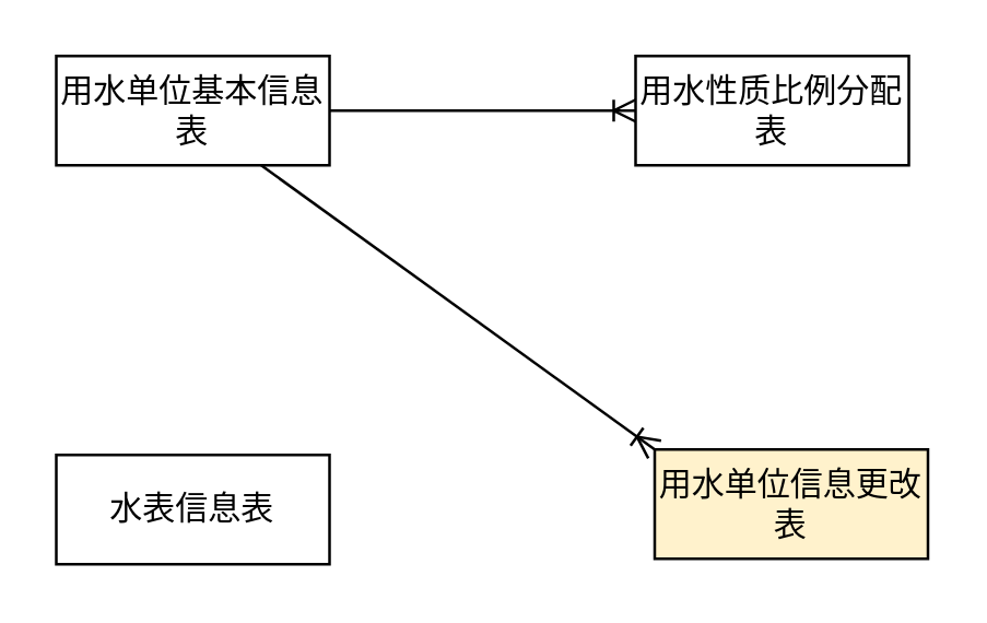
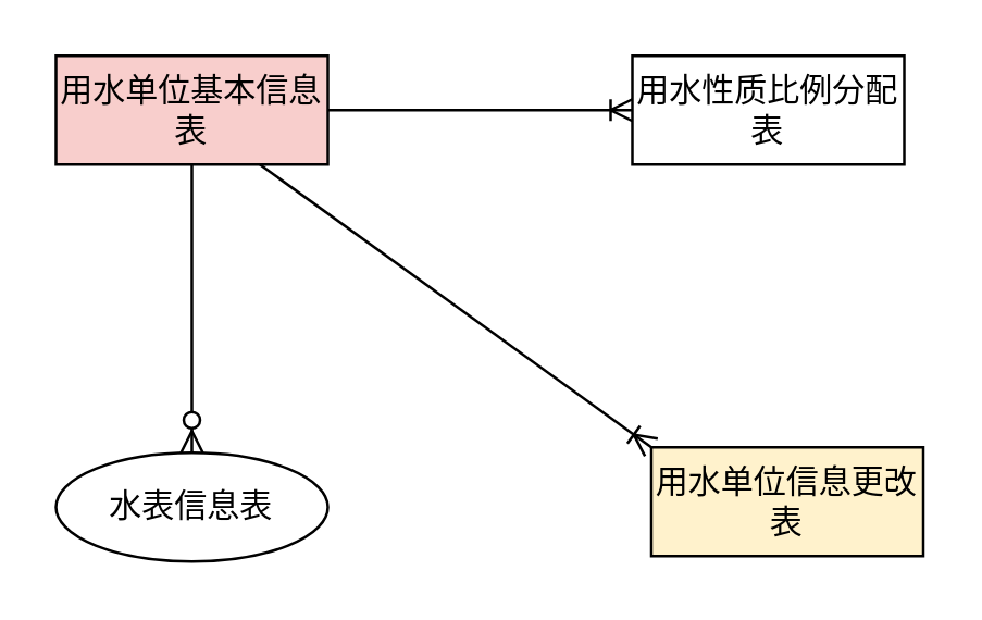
- <mxCell id="2" value="用水单位基本信息表" style="whiteSpace=wrap;html=1;align=center;" vertex="1" parent="1"><mxGeometry x="20" y="20" width="100" height="40" as="geometry" /></mxCell>
+ <mxCell id="2" value="用水单位基本信息表" style="whiteSpace=wrap;html=1;align=center;fillColor=#f8cecc;" vertex="1" parent="1"><mxGeometry x="20" y="20" width="100" height="40" as="geometry" /></mxCell>
+ <mxCell id="6" value="" style="fontSize=12;html=1;endArrow=ERzeroToMany;endFill=1;exitX=0.5;exitY=1;exitDx=0;exitDy=0;entryX=0.5;entryY=0;entryDx=0;entryDy=0;" edge="1" parent="1" source="2" target="5"><mxGeometry width="100" height="100" relative="1" as="geometry"><mxPoint x="130" y="357" as="sourcePoint" /><mxPoint x="230" y="257" as="targetPoint" /></mxGeometry></mxCell>
- <mxCell id="5" value="水表信息表" style="whiteSpace=wrap;html=1;align=center;" vertex="1" parent="1"><mxGeometry x="20" y="166" width="100" height="40" as="geometry" /></mxCell>
+ <mxCell id="5" value="水表信息表" style="ellipse;whiteSpace=wrap;html=1;align=center;" vertex="1" parent="1"><mxGeometry x="20" y="166" width="100" height="40" as="geometry" /></mxCell>
